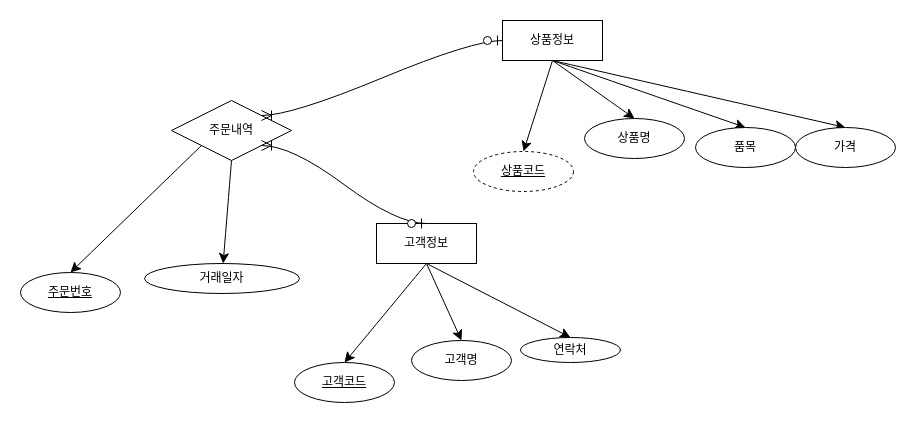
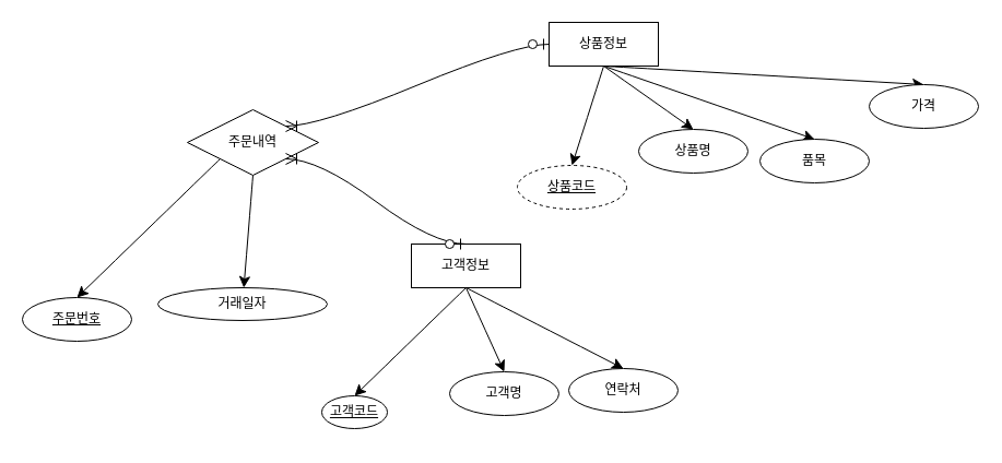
- <mxCell id="17" value="가격" style="ellipse;whiteSpace=wrap;html=1;align=center;" parent="1" vertex="1"><mxGeometry x="795" y="127" width="100" height="40" as="geometry" /></mxCell>
+ <mxCell id="17" value="가격" style="ellipse;whiteSpace=wrap;html=1;align=center;" parent="1" vertex="1"><mxGeometry x="795" y="77" width="100" height="40" as="geometry" /></mxCell>
- <mxCell id="13" value="연락처" style="ellipse;whiteSpace=wrap;html=1;align=center;" parent="1" vertex="1"><mxGeometry x="520" y="337" width="100" height="25" as="geometry" /></mxCell>
+ <mxCell id="13" value="연락처" style="ellipse;whiteSpace=wrap;html=1;align=center;" parent="1" vertex="1"><mxGeometry x="520" y="337" width="100" height="40" as="geometry" /></mxCell>
- <mxCell id="12" value="고객코드" style="ellipse;whiteSpace=wrap;html=1;align=center;fontStyle=4;" parent="1" vertex="1"><mxGeometry x="294" y="362" width="100" height="40" as="geometry" /></mxCell>
+ <mxCell id="12" value="고객코드" style="ellipse;whiteSpace=wrap;html=1;align=center;fontStyle=4;" parent="1" vertex="1"><mxGeometry x="294" y="362" width="60" height="30" as="geometry" /></mxCell>
